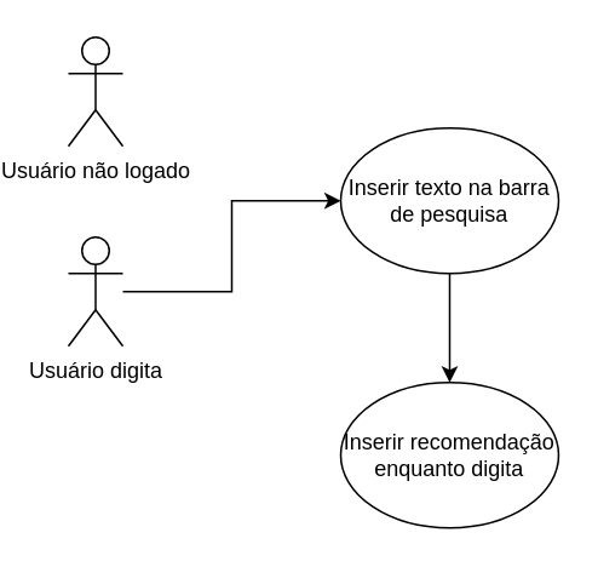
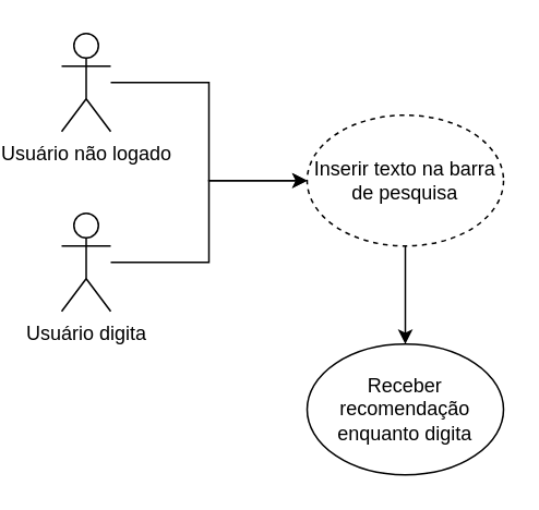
+ <mxCell id="2" style="edgeStyle=orthogonalEdgeStyle;rounded=0;orthogonalLoop=1;jettySize=auto;html=1;entryX=0;entryY=0.5;entryDx=0;entryDy=0;" edge="1" parent="1" source="3" target="5"><mxGeometry relative="1" as="geometry" /></mxCell>
- <mxCell id="5" value="Inserir texto na barra de pesquisa" style="ellipse;whiteSpace=wrap;html=1;" vertex="1" parent="1"><mxGeometry x="170" y="70" width="120" height="80" as="geometry" /></mxCell>
+ <mxCell id="5" value="Inserir texto na barra de pesquisa" style="ellipse;whiteSpace=wrap;html=1;dashed=1;" vertex="1" parent="1"><mxGeometry x="170" y="70" width="120" height="80" as="geometry" /></mxCell>
- <mxCell id="8" value="Inserir recomendação enquanto digita" style="ellipse;whiteSpace=wrap;html=1;" vertex="1" parent="1"><mxGeometry x="170" y="210" width="120" height="80" as="geometry" /></mxCell>
+ <mxCell id="8" value="Receber recomendação enquanto digita" style="ellipse;whiteSpace=wrap;html=1;" vertex="1" parent="1"><mxGeometry x="170" y="210" width="120" height="80" as="geometry" /></mxCell>
